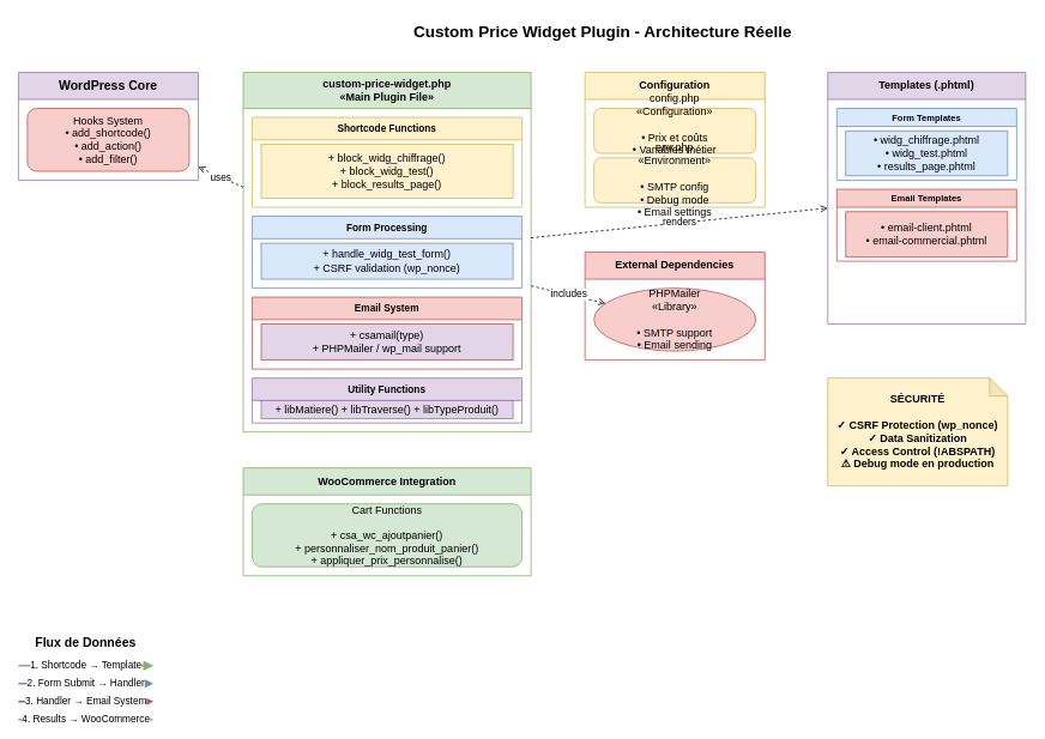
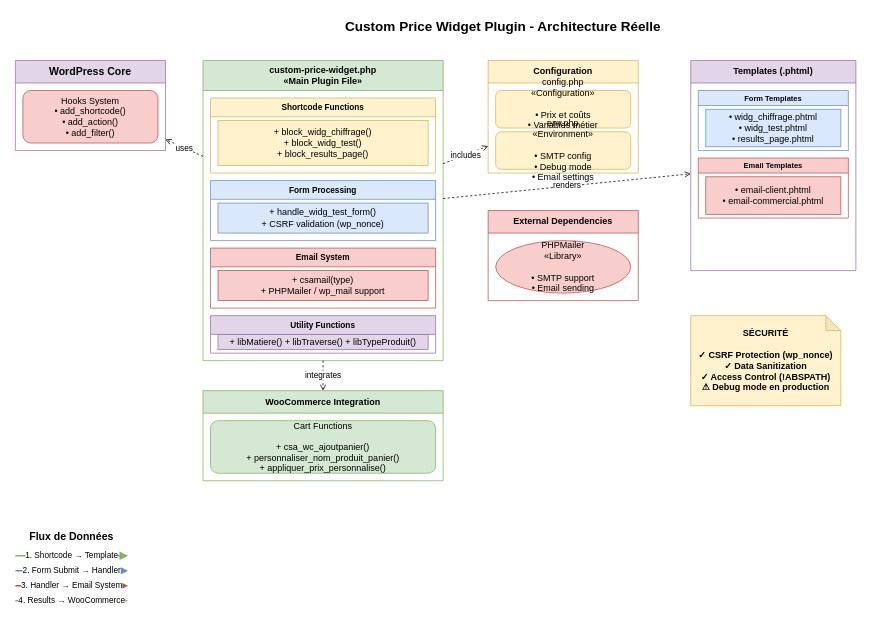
- <mxCell id="27" value="includes" style="endArrow=open;endFill=1;html=1;rounded=0;strokeWidth=1;dashed=1;" edge="1" parent="1" source="5" target="25"><mxGeometry width="160" relative="1" as="geometry"><mxPoint x="590" y="200" as="sourcePoint" /><mxPoint x="650" y="150" as="targetPoint" /></mxGeometry></mxCell>
+ <mxCell id="27" value="includes" style="endArrow=open;endFill=1;html=1;rounded=0;strokeWidth=1;dashed=1;" edge="1" parent="1" source="5" target="14"><mxGeometry width="160" relative="1" as="geometry"><mxPoint x="590" y="200" as="sourcePoint" /><mxPoint x="650" y="150" as="targetPoint" /></mxGeometry></mxCell>
- <mxCell id="11" value="+ csamail(type)&#10;+ PHPMailer / wp_mail support" style="rounded=0;whiteSpace=wrap;html=1;fillColor=#e1d5e7;strokeColor=#b85450;" vertex="1" parent="10"><mxGeometry x="10" y="30" width="280" height="40" as="geometry" /></mxCell>
+ <mxCell id="11" value="+ csamail(type)&#10;+ PHPMailer / wp_mail support" style="rounded=0;whiteSpace=wrap;html=1;fillColor=#f8cecc;strokeColor=#b85450;" vertex="1" parent="10"><mxGeometry x="10" y="30" width="280" height="40" as="geometry" /></mxCell>
+ <mxCell id="29" value="integrates" style="endArrow=open;endFill=1;html=1;rounded=0;strokeWidth=1;dashed=1;" edge="1" parent="1" source="5" target="22"><mxGeometry width="160" relative="1" as="geometry"><mxPoint x="430" y="480" as="sourcePoint" /><mxPoint x="430" y="520" as="targetPoint" /></mxGeometry></mxCell>
